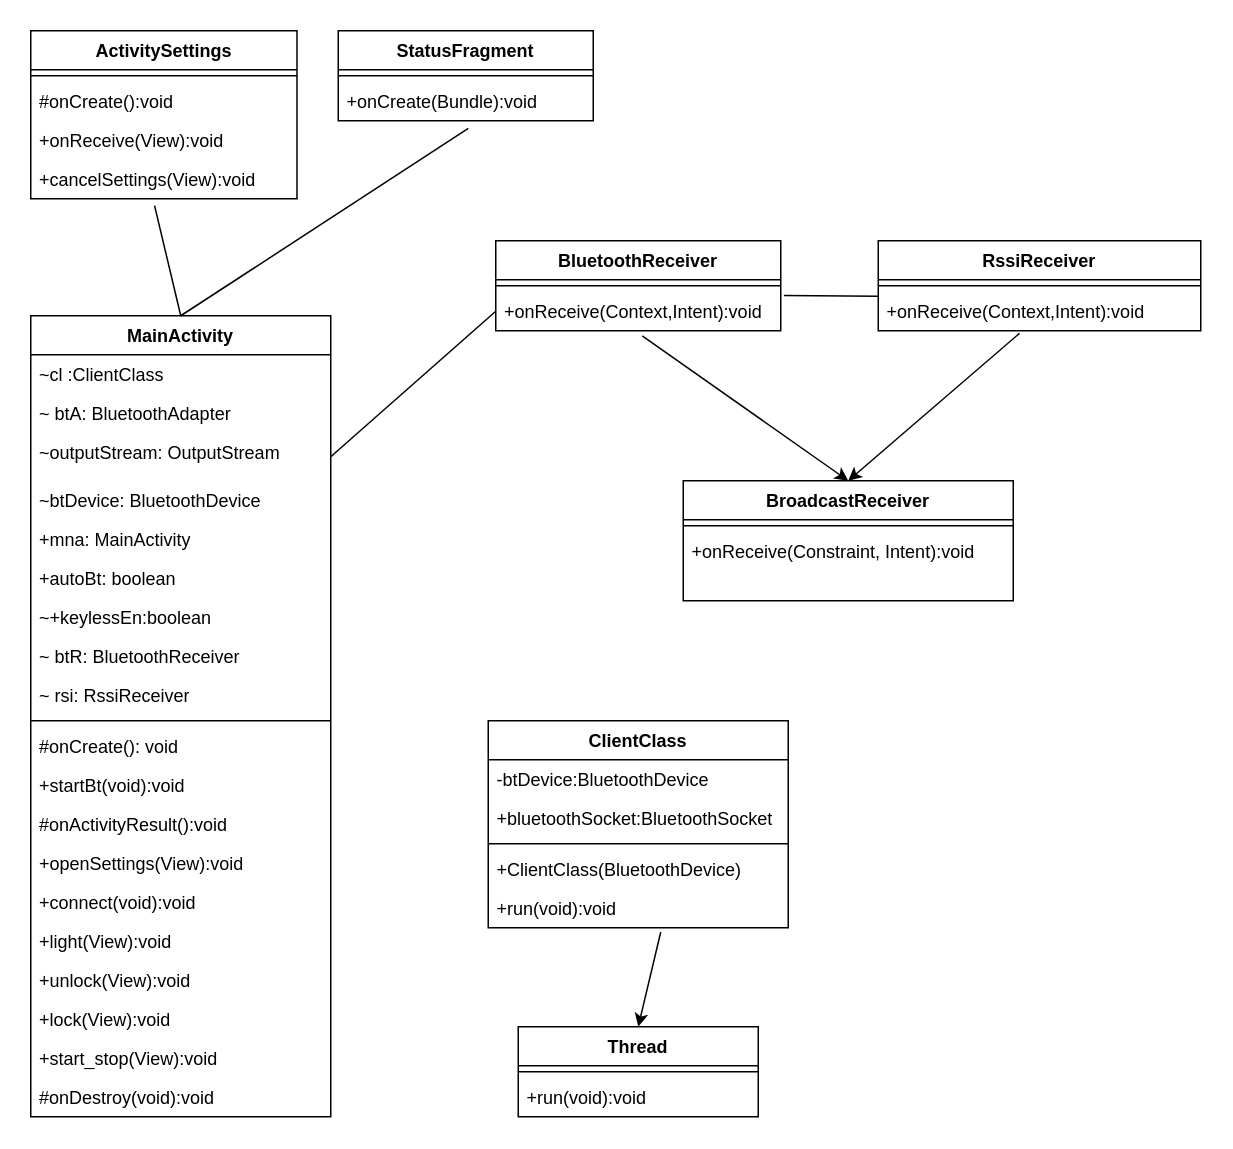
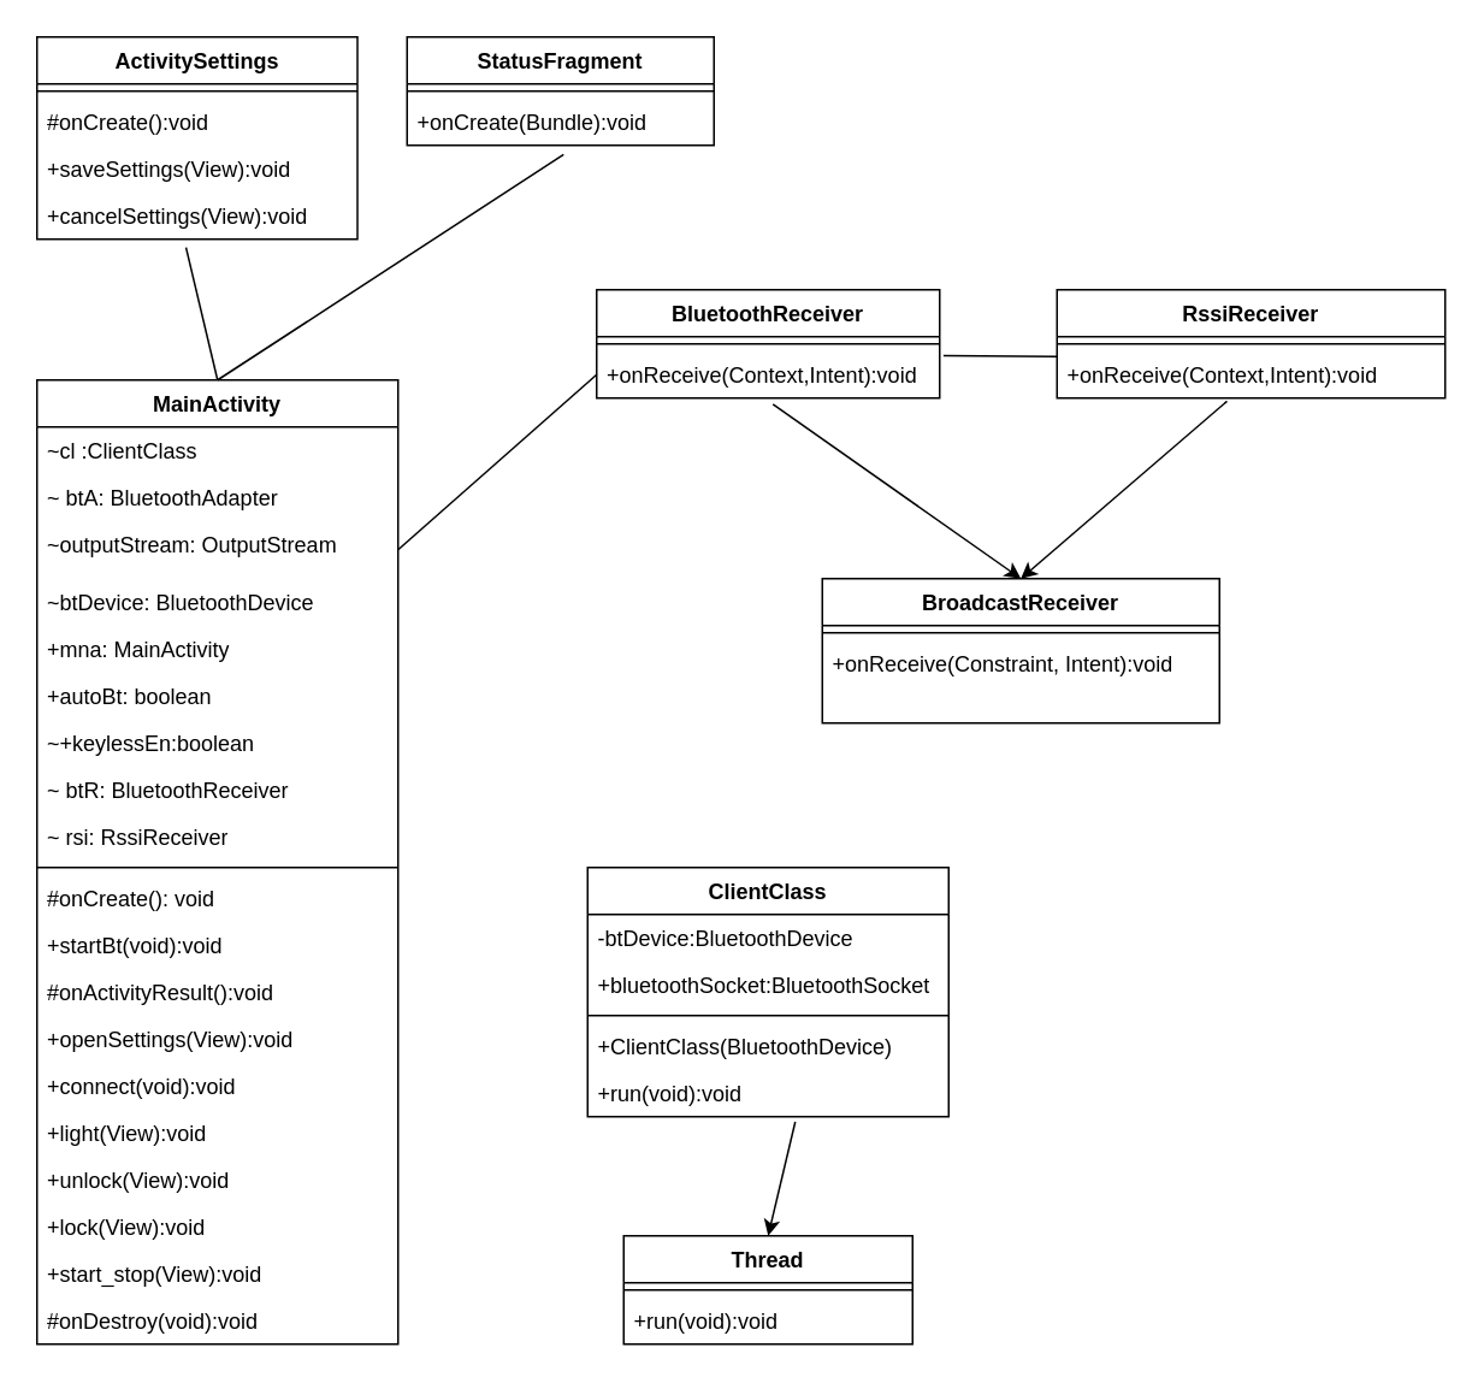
- <mxCell id="26" value="+onReceive(View):void" style="text;strokeColor=none;fillColor=none;align=left;verticalAlign=top;spacingLeft=4;spacingRight=4;overflow=hidden;rotatable=0;points=[[0,0.5],[1,0.5]];portConstraint=eastwest;whiteSpace=wrap;html=1;" vertex="1" parent="23"><mxGeometry y="60" width="177.5" height="26" as="geometry" /></mxCell>
+ <mxCell id="26" value="+saveSettings(View):void" style="text;strokeColor=none;fillColor=none;align=left;verticalAlign=top;spacingLeft=4;spacingRight=4;overflow=hidden;rotatable=0;points=[[0,0.5],[1,0.5]];portConstraint=eastwest;whiteSpace=wrap;html=1;" vertex="1" parent="23"><mxGeometry y="60" width="177.5" height="26" as="geometry" /></mxCell>
